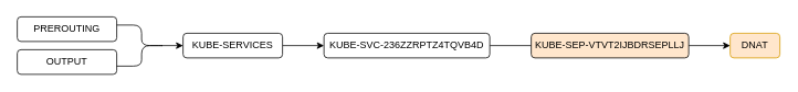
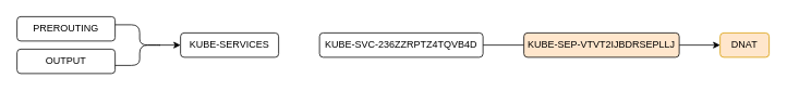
- <mxCell id="4" value="" style="edgeStyle=orthogonalEdgeStyle;rounded=0;orthogonalLoop=1;jettySize=auto;html=1;" edge="1" parent="1" source="5" target="9"><mxGeometry relative="1" as="geometry" /></mxCell>
